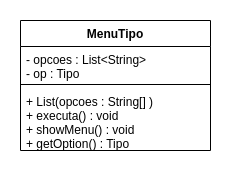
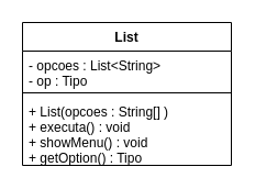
- <mxCell id="2" value="MenuTipo" style="swimlane;fontStyle=1;align=center;verticalAlign=top;childLayout=stackLayout;horizontal=1;startSize=26;horizontalStack=0;resizeParent=1;resizeParentMax=0;resizeLast=0;collapsible=1;marginBottom=0;fontFamily=Helvetica;html=0;" vertex="1" parent="1"><mxGeometry x="20" y="20" width="190" height="130" as="geometry" /></mxCell>
+ <mxCell id="2" value="List" style="swimlane;fontStyle=1;align=center;verticalAlign=top;childLayout=stackLayout;horizontal=1;startSize=26;horizontalStack=0;resizeParent=1;resizeParentMax=0;resizeLast=0;collapsible=1;marginBottom=0;fontFamily=Helvetica;html=0;" vertex="1" parent="1"><mxGeometry x="20" y="20" width="190" height="130" as="geometry" /></mxCell>
